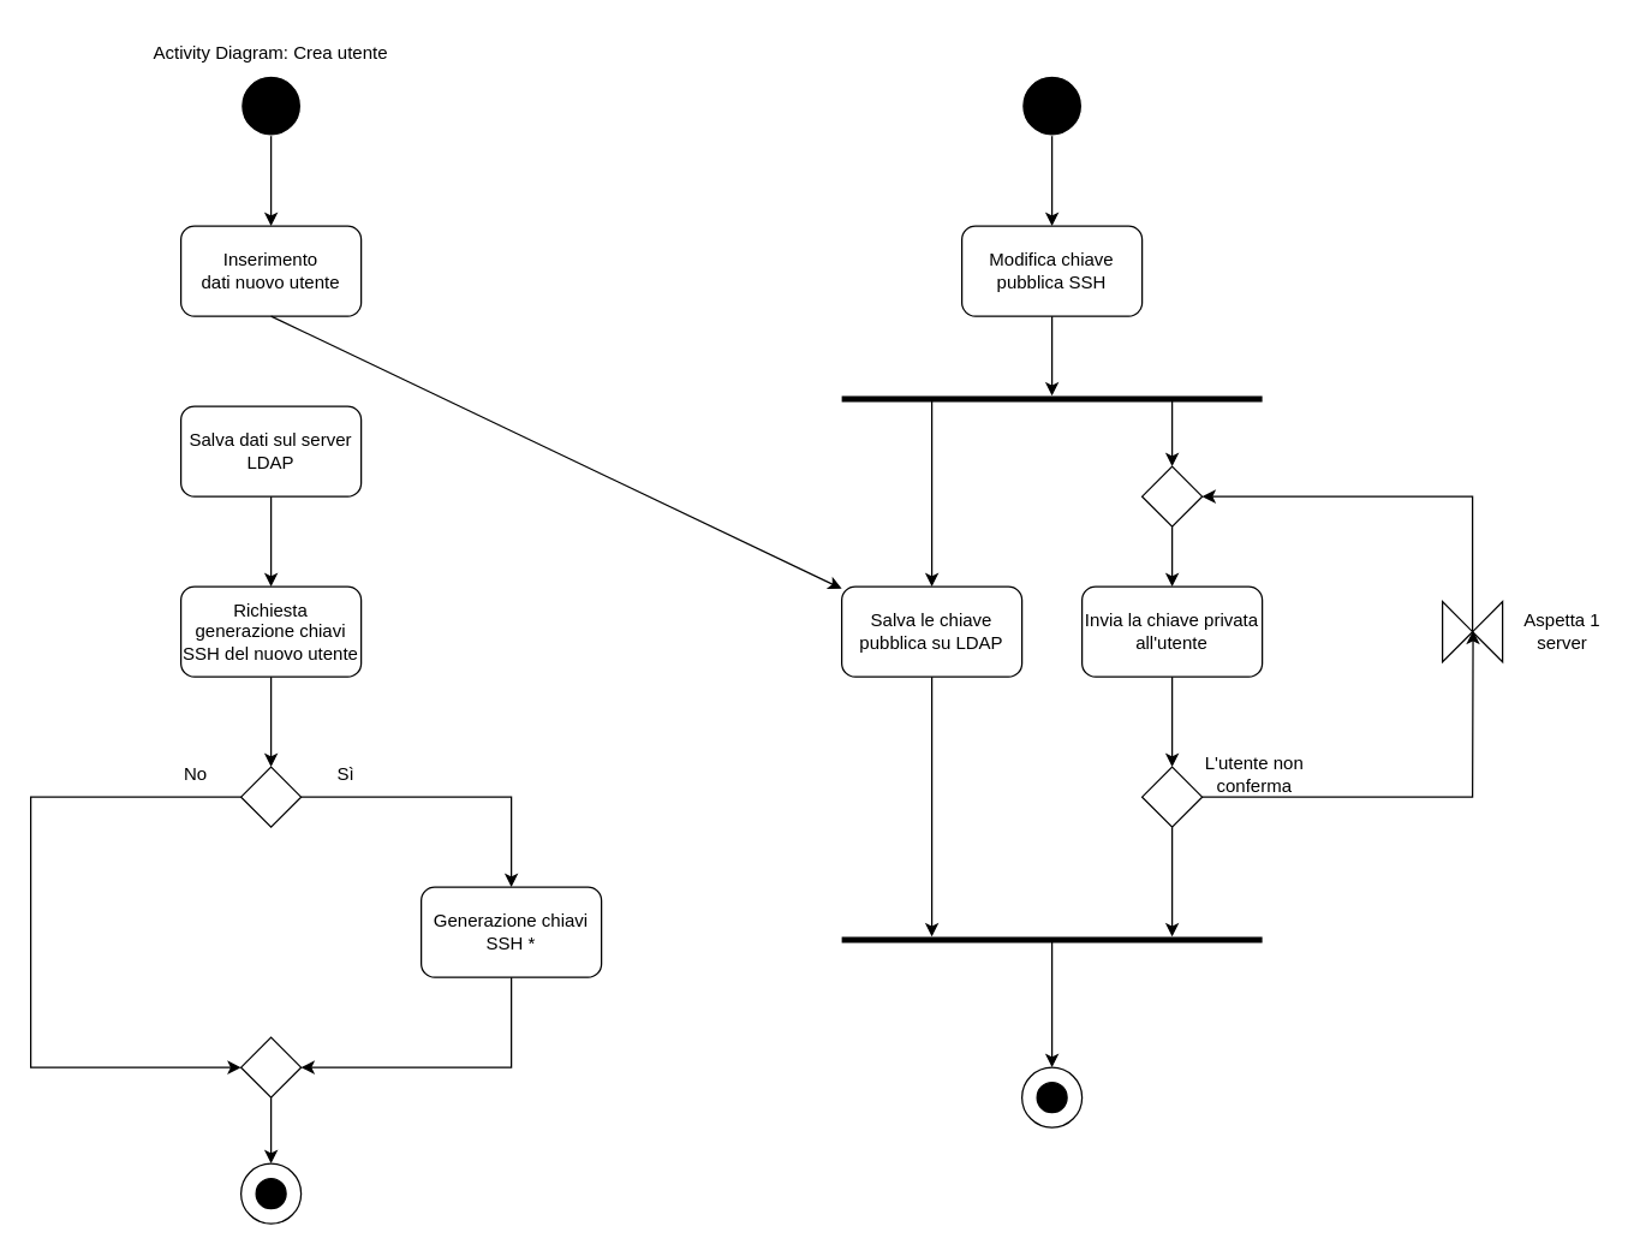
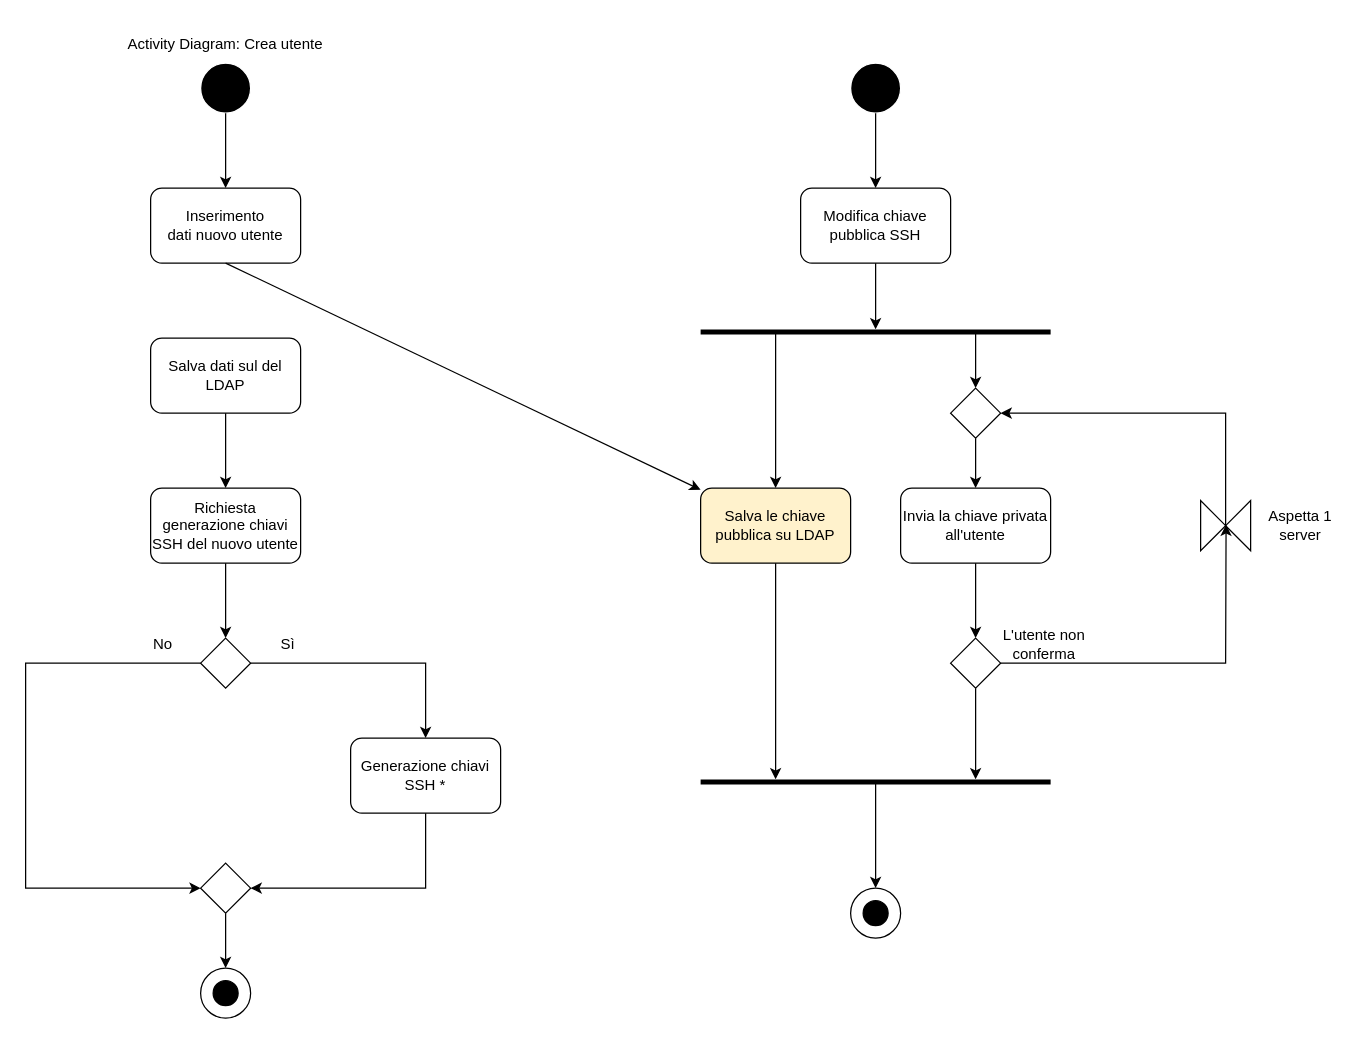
- <mxCell id="5" value="Salva dati sul server LDAP" style="rounded=1;whiteSpace=wrap;html=1;" vertex="1" parent="1"><mxGeometry x="120" y="270" width="120" height="60" as="geometry" /></mxCell>
+ <mxCell id="5" value="Salva dati sul del LDAP" style="rounded=1;whiteSpace=wrap;html=1;" vertex="1" parent="1"><mxGeometry x="120" y="270" width="120" height="60" as="geometry" /></mxCell>
- <mxCell id="26" value="Salva le chiave pubblica su LDAP" style="rounded=1;whiteSpace=wrap;html=1;" vertex="1" parent="1"><mxGeometry x="560" y="390" width="120" height="60" as="geometry" /></mxCell>
+ <mxCell id="26" value="Salva le chiave pubblica su LDAP" style="rounded=1;whiteSpace=wrap;html=1;fillColor=#fff2cc;" vertex="1" parent="1"><mxGeometry x="560" y="390" width="120" height="60" as="geometry" /></mxCell>
